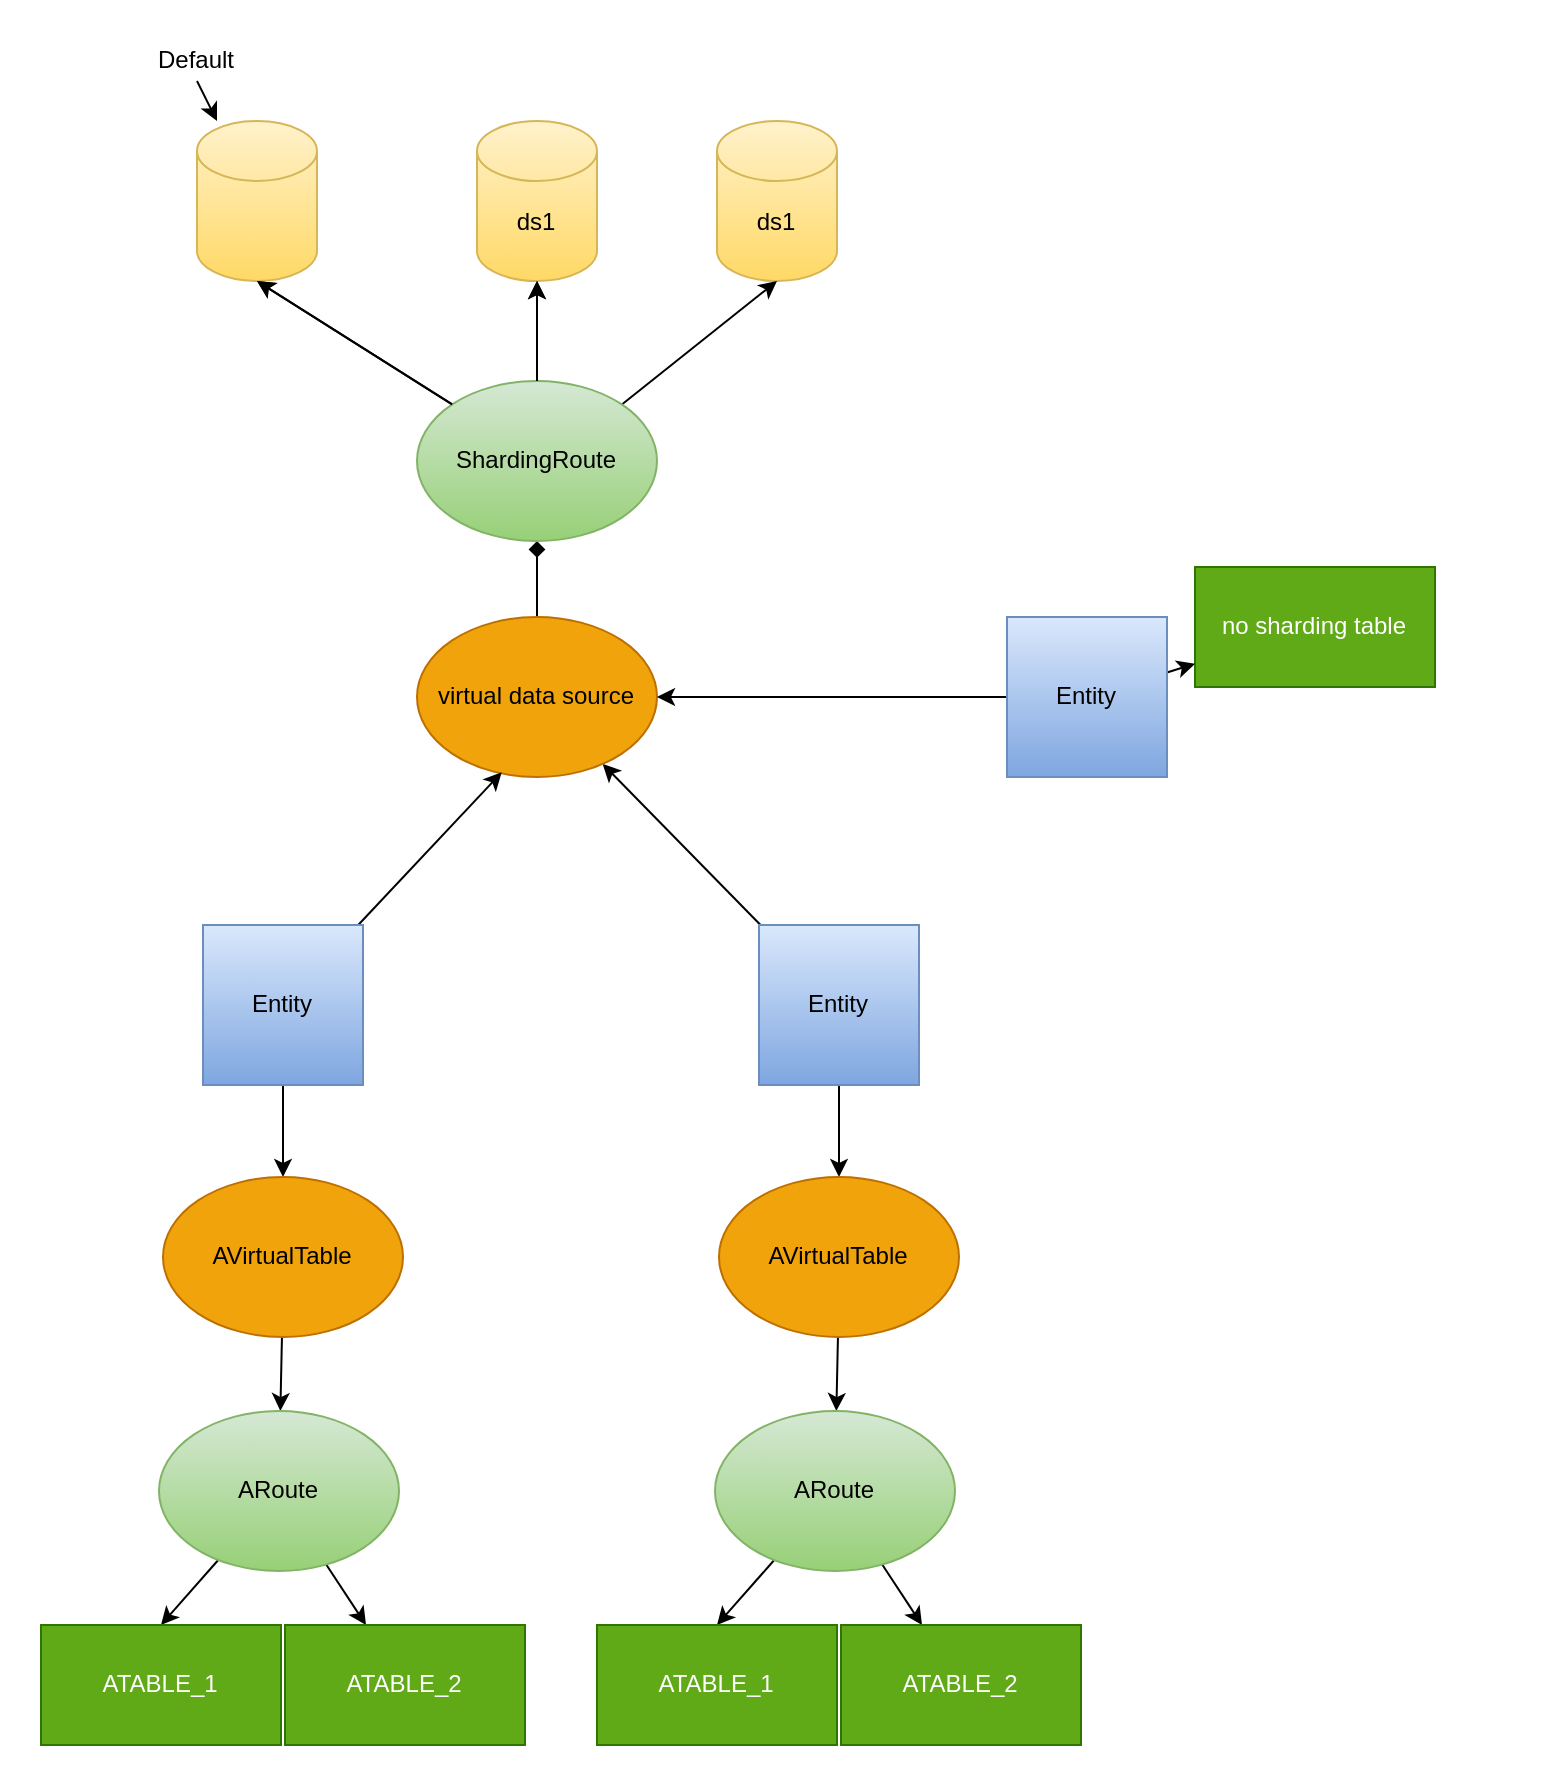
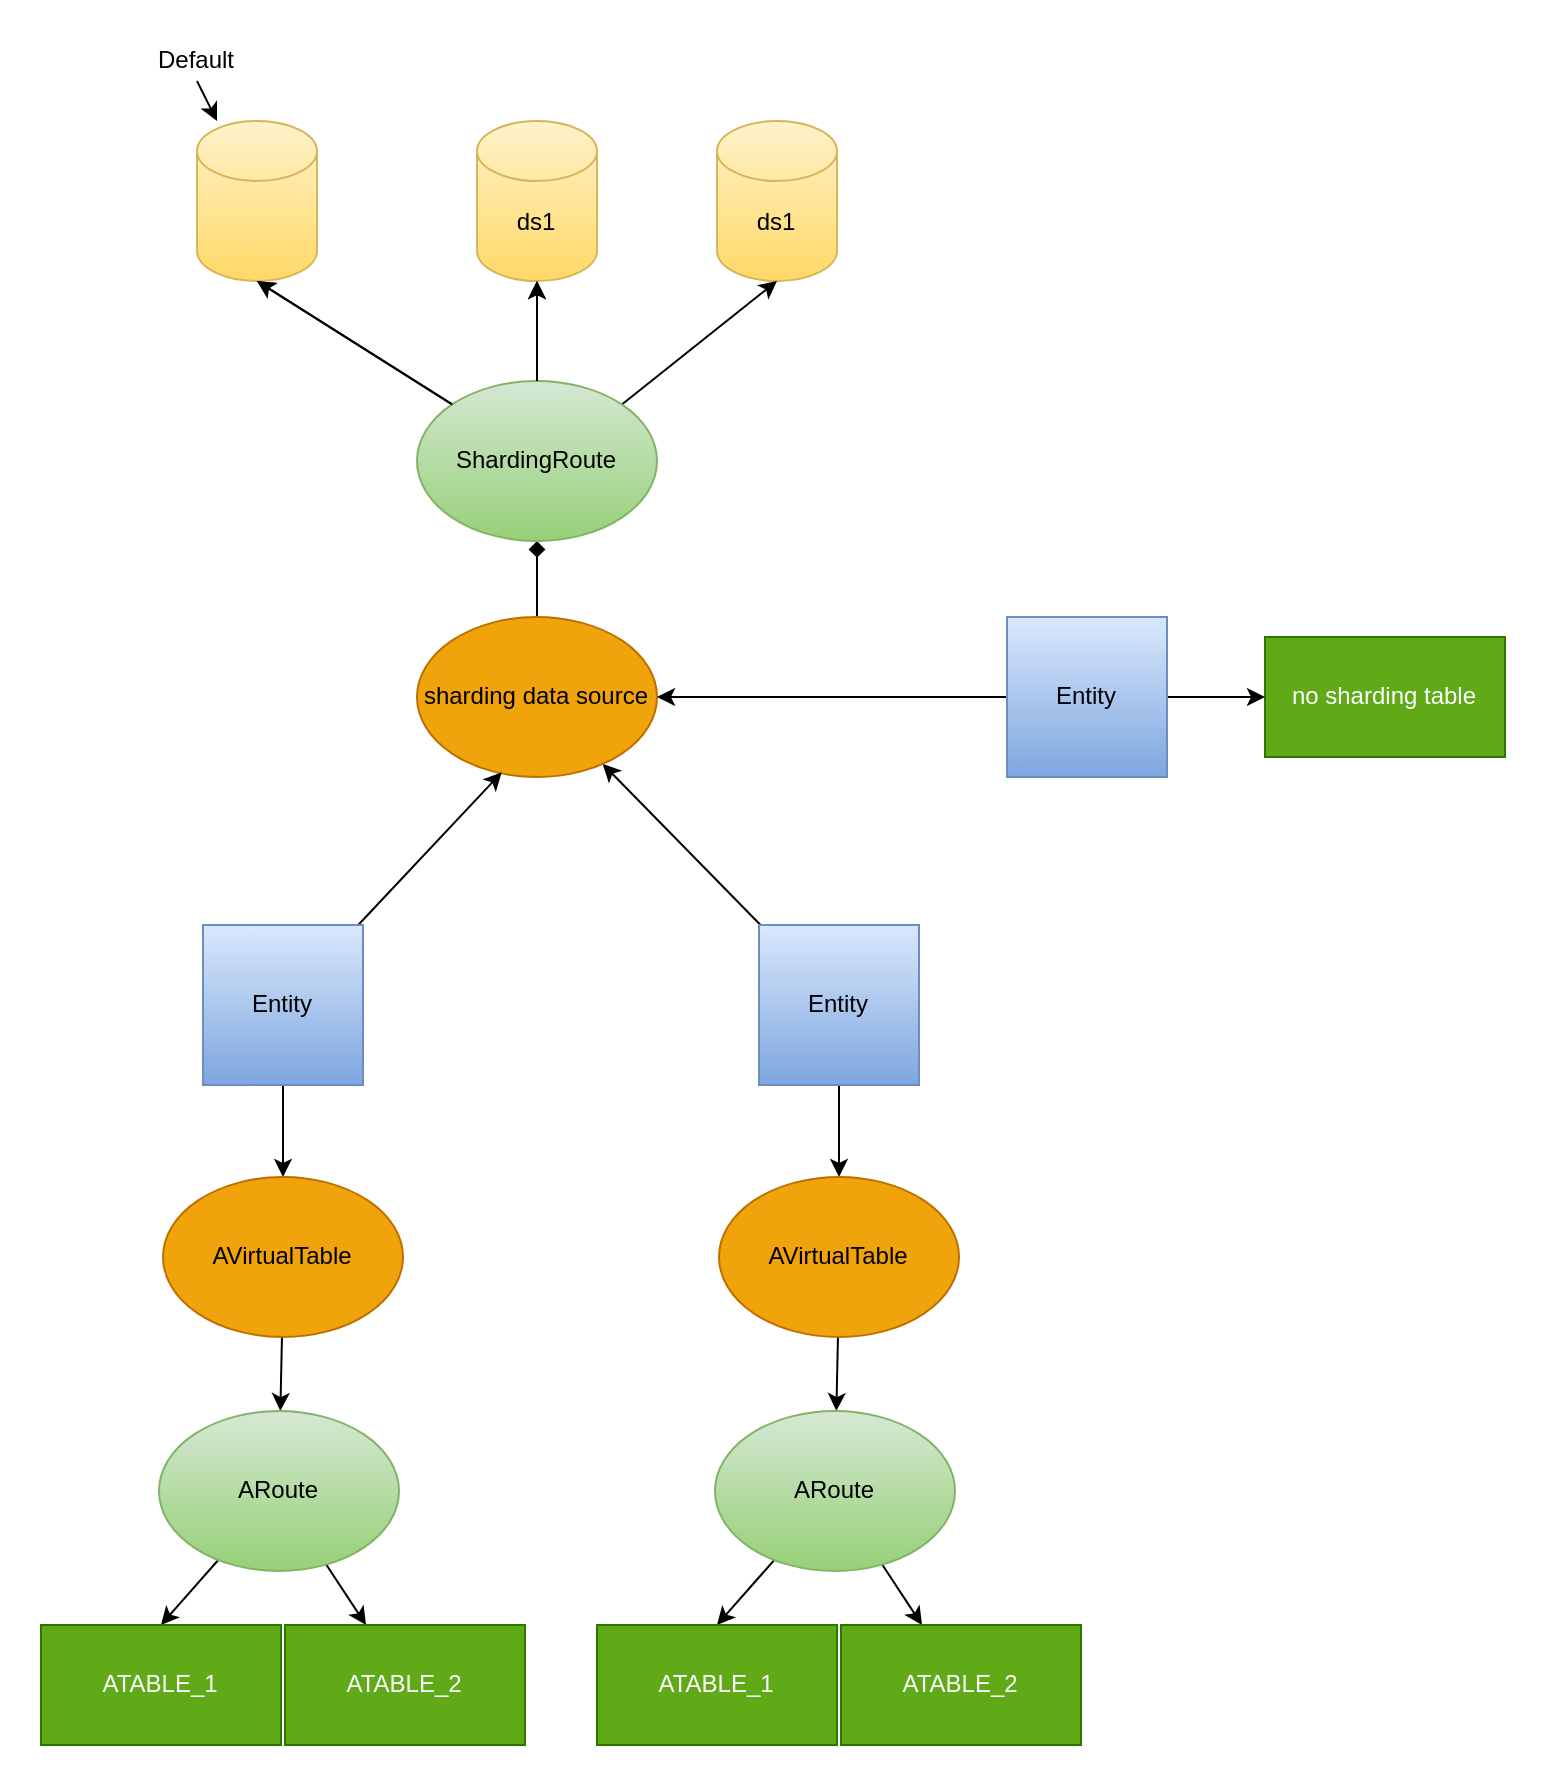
- <mxCell id="19" value="no sharding table" style="rounded=0;whiteSpace=wrap;html=1;fillColor=#60a917;strokeColor=#2D7600;fontColor=#ffffff;" parent="1" vertex="1"><mxGeometry x="597" y="283" width="120" height="60" as="geometry" /></mxCell>
+ <mxCell id="19" value="no sharding table" style="rounded=0;whiteSpace=wrap;html=1;fillColor=#60a917;strokeColor=#2D7600;fontColor=#ffffff;" parent="1" vertex="1"><mxGeometry x="632" y="318" width="120" height="60" as="geometry" /></mxCell>
- <mxCell id="9" value="virtual data source" style="ellipse;whiteSpace=wrap;html=1;fillColor=#f0a30a;strokeColor=#BD7000;fontColor=#000000;" parent="1" vertex="1"><mxGeometry x="208" y="308" width="120" height="80" as="geometry" /></mxCell>
+ <mxCell id="9" value="sharding data source" style="ellipse;whiteSpace=wrap;html=1;fillColor=#f0a30a;strokeColor=#BD7000;fontColor=#000000;" parent="1" vertex="1"><mxGeometry x="208" y="308" width="120" height="80" as="geometry" /></mxCell>
